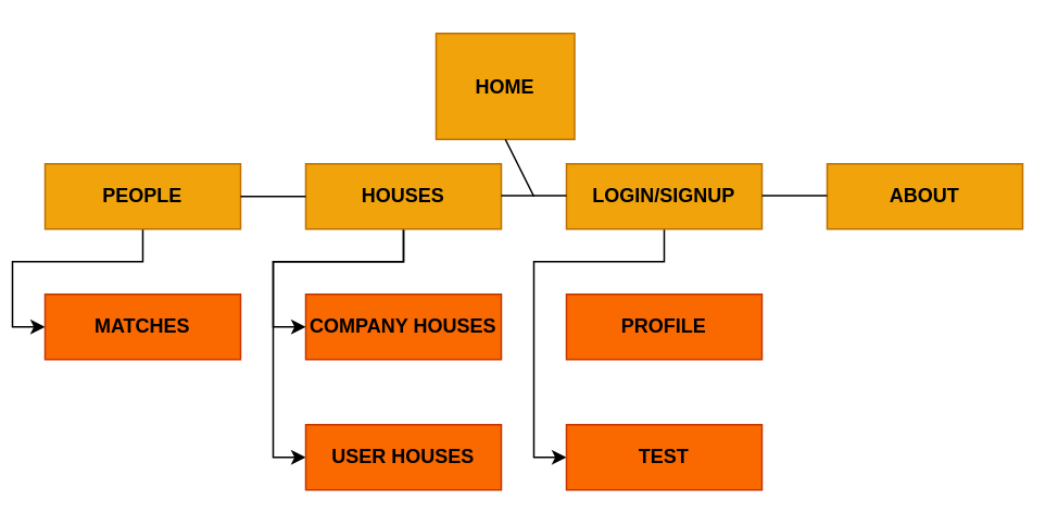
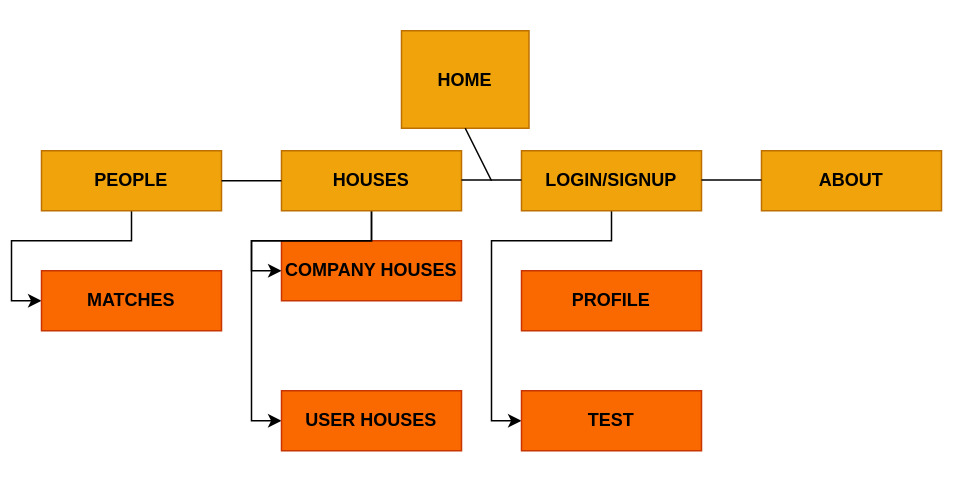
- <mxCell id="6" value="&lt;b&gt;COMPANY HOUSES&lt;/b&gt;" style="rounded=0;whiteSpace=wrap;html=1;fillColor=#fa6800;strokeColor=#C73500;fontColor=#000000;" vertex="1" parent="1"><mxGeometry x="180" y="180" width="120" height="40" as="geometry" /></mxCell>
+ <mxCell id="6" value="&lt;b&gt;COMPANY HOUSES&lt;/b&gt;" style="rounded=0;whiteSpace=wrap;html=1;fillColor=#fa6800;strokeColor=#C73500;fontColor=#000000;" vertex="1" parent="1"><mxGeometry x="180" y="160" width="120" height="40" as="geometry" /></mxCell>
